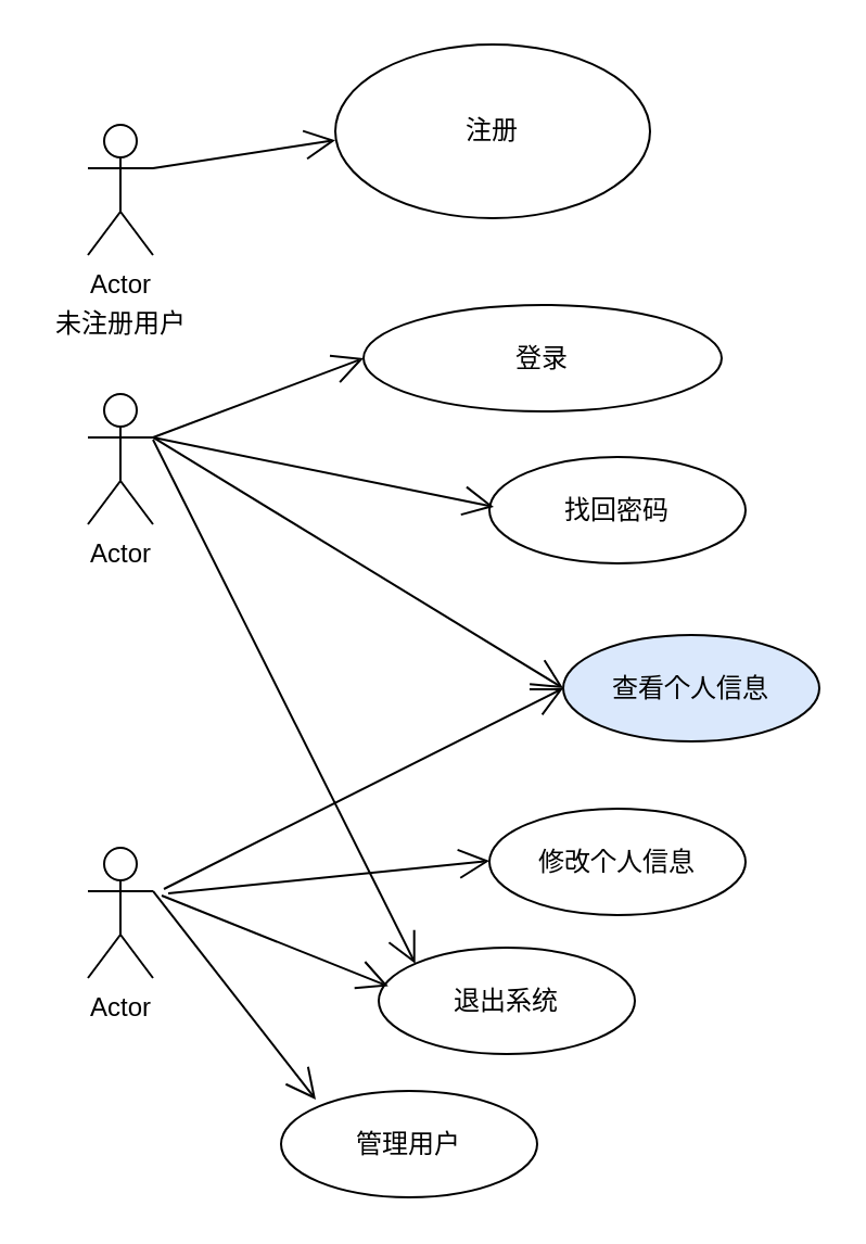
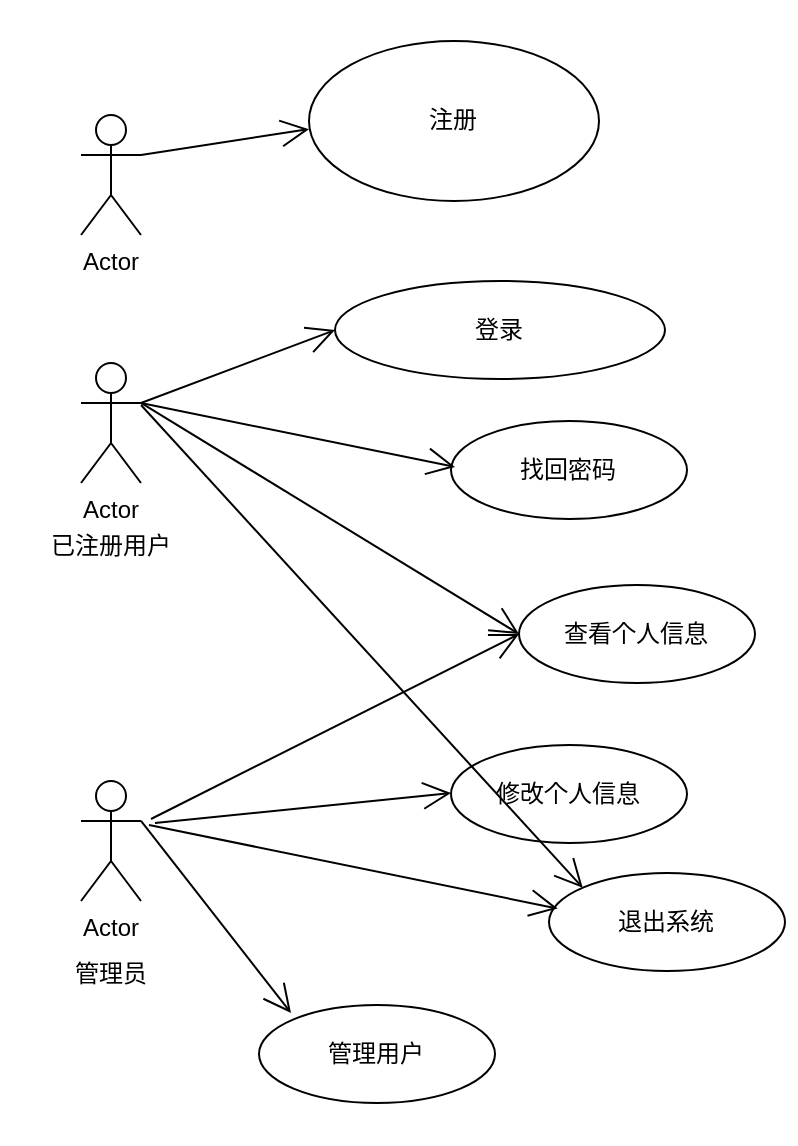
- <mxCell id="3" value="未注册用户" style="text;html=1;align=center;verticalAlign=middle;resizable=0;points=[];autosize=1;strokeColor=none;fillColor=none;" vertex="1" parent="1"><mxGeometry x="20" y="140" width="70" height="18" as="geometry" /></mxCell>
+ <mxCell id="7" value="已注册用户" style="text;html=1;align=center;verticalAlign=middle;resizable=0;points=[];autosize=1;strokeColor=none;fillColor=none;" vertex="1" parent="1"><mxGeometry x="20" y="264" width="70" height="18" as="geometry" /></mxCell>
- <mxCell id="10" value="查看个人信息" style="ellipse;whiteSpace=wrap;html=1;fillColor=#dae8fc;" vertex="1" parent="1"><mxGeometry x="259" y="292" width="118" height="49" as="geometry" /></mxCell>
+ <mxCell id="10" value="查看个人信息" style="ellipse;whiteSpace=wrap;html=1;" vertex="1" parent="1"><mxGeometry x="259" y="292" width="118" height="49" as="geometry" /></mxCell>
- <mxCell id="12" value="退出系统" style="ellipse;whiteSpace=wrap;html=1;" vertex="1" parent="1"><mxGeometry x="174" y="436" width="118" height="49" as="geometry" /></mxCell>
+ <mxCell id="12" value="退出系统" style="ellipse;whiteSpace=wrap;html=1;" vertex="1" parent="1"><mxGeometry x="274" y="436" width="118" height="49" as="geometry" /></mxCell>
+ <mxCell id="23" value="管理员" style="text;html=1;align=center;verticalAlign=middle;resizable=0;points=[];autosize=1;strokeColor=none;fillColor=none;" vertex="1" parent="1"><mxGeometry x="32" y="478" width="46" height="18" as="geometry" /></mxCell>
